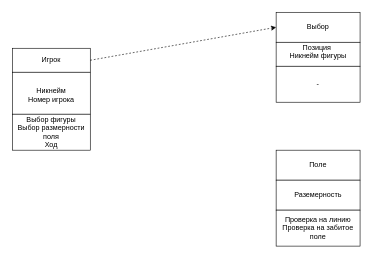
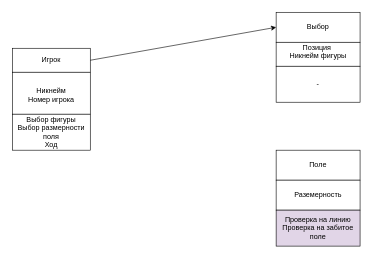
- <mxCell id="5" value="" style="endArrow=classic;html=1;exitX=1;exitY=0.5;exitDx=0;exitDy=0;entryX=0;entryY=0.5;entryDx=0;entryDy=0;dashed=1;" edge="1" parent="1" source="3" target="2"><mxGeometry width="50" height="50" relative="1" as="geometry"><mxPoint x="260" y="190" as="sourcePoint" /><mxPoint x="310" y="140" as="targetPoint" /></mxGeometry></mxCell>
+ <mxCell id="5" value="" style="endArrow=classic;html=1;exitX=1;exitY=0.5;exitDx=0;exitDy=0;entryX=0;entryY=0.5;entryDx=0;entryDy=0;" edge="1" parent="1" source="3" target="2"><mxGeometry width="50" height="50" relative="1" as="geometry"><mxPoint x="260" y="190" as="sourcePoint" /><mxPoint x="310" y="140" as="targetPoint" /></mxGeometry></mxCell>
- <mxCell id="13" value="Проверка на линию&lt;br&gt;Проверка на забитое поле" style="rounded=0;whiteSpace=wrap;html=1;" vertex="1" parent="1"><mxGeometry x="460" y="350" width="140" height="60" as="geometry" /></mxCell>
+ <mxCell id="13" value="Проверка на линию&lt;br&gt;Проверка на забитое поле" style="rounded=0;whiteSpace=wrap;html=1;fillColor=#e1d5e7;" vertex="1" parent="1"><mxGeometry x="460" y="350" width="140" height="60" as="geometry" /></mxCell>
